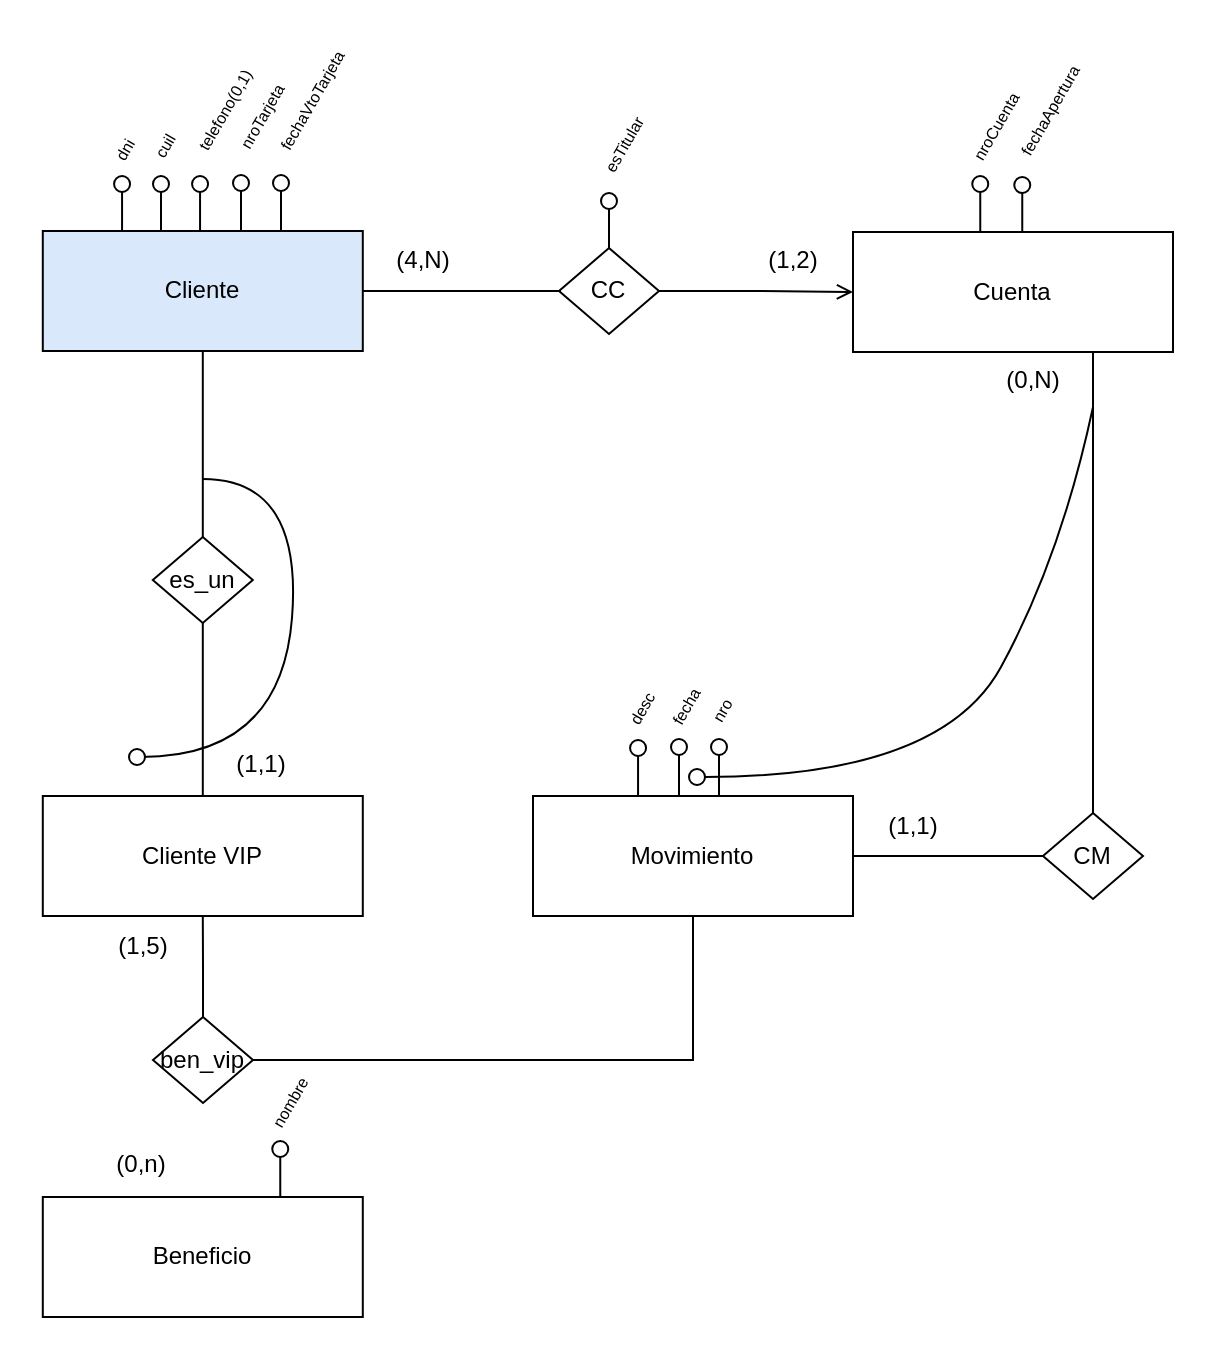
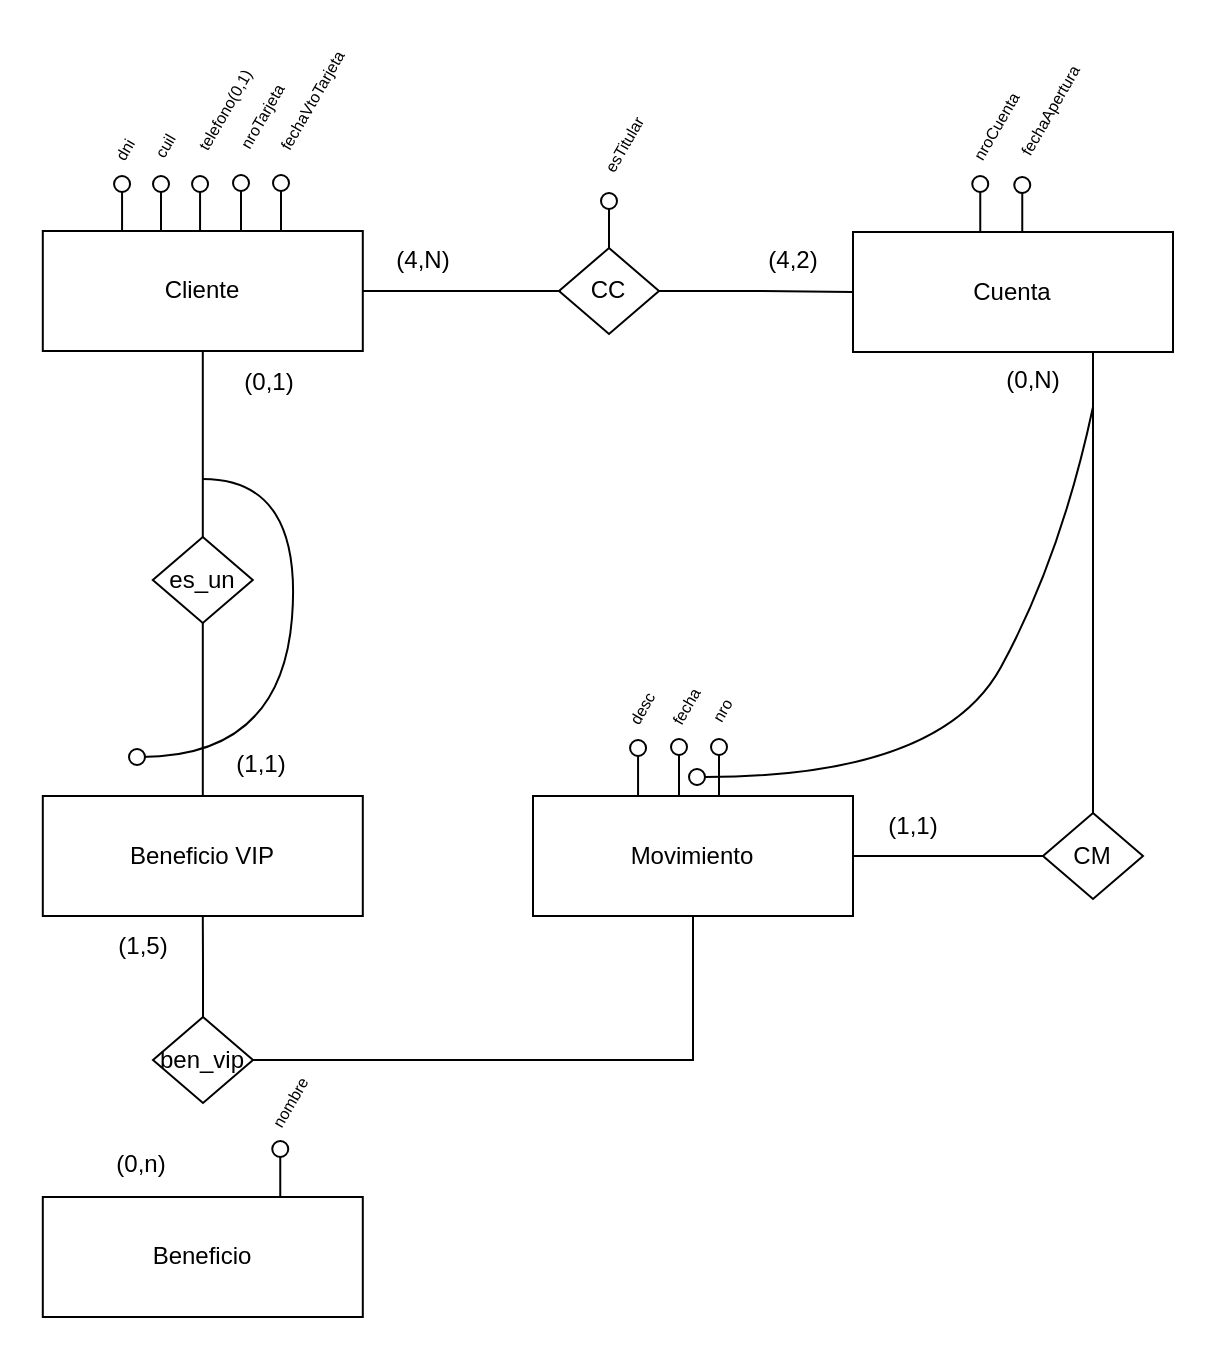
- <mxCell id="40" value="(1,2)" style="text;html=1;align=center;verticalAlign=middle;resizable=0;points=[];autosize=1;strokeColor=none;fillColor=none;" vertex="1" parent="1"><mxGeometry x="366" y="100" width="60" height="30" as="geometry" /></mxCell>
+ <mxCell id="40" value="(4,2)" style="text;html=1;align=center;verticalAlign=middle;resizable=0;points=[];autosize=1;strokeColor=none;fillColor=none;" vertex="1" parent="1"><mxGeometry x="366" y="100" width="60" height="30" as="geometry" /></mxCell>
- <mxCell id="2" value="Cliente" style="rounded=0;whiteSpace=wrap;html=1;fillColor=#dae8fc;" parent="1" vertex="1"><mxGeometry x="20.9" y="100" width="160" height="60" as="geometry" /></mxCell>
+ <mxCell id="2" value="Cliente" style="rounded=0;whiteSpace=wrap;html=1;" parent="1" vertex="1"><mxGeometry x="20.9" y="100" width="160" height="60" as="geometry" /></mxCell>
- <mxCell id="23" style="edgeStyle=orthogonalEdgeStyle;rounded=0;orthogonalLoop=1;jettySize=auto;html=1;entryX=0;entryY=0.5;entryDx=0;entryDy=0;endArrow=open;startFill=0;" edge="1" parent="1" source="24" target="26"><mxGeometry relative="1" as="geometry" /></mxCell>
+ <mxCell id="23" style="edgeStyle=orthogonalEdgeStyle;rounded=0;orthogonalLoop=1;jettySize=auto;html=1;entryX=0;entryY=0.5;entryDx=0;entryDy=0;endArrow=none;startFill=0;" edge="1" parent="1" source="24" target="26"><mxGeometry relative="1" as="geometry" /></mxCell>
+ <mxCell id="77" value="(0,1)" style="text;html=1;align=center;verticalAlign=middle;resizable=0;points=[];autosize=1;strokeColor=none;fillColor=none;" vertex="1" parent="1"><mxGeometry x="103.53" y="160.5" width="60" height="30" as="geometry" /></mxCell>
- <mxCell id="62" value="Cliente VIP" style="rounded=0;whiteSpace=wrap;html=1;" vertex="1" parent="1"><mxGeometry x="20.9" y="382.5" width="160" height="60" as="geometry" /></mxCell>
+ <mxCell id="62" value="Beneficio VIP" style="rounded=0;whiteSpace=wrap;html=1;" vertex="1" parent="1"><mxGeometry x="20.9" y="382.5" width="160" height="60" as="geometry" /></mxCell>
